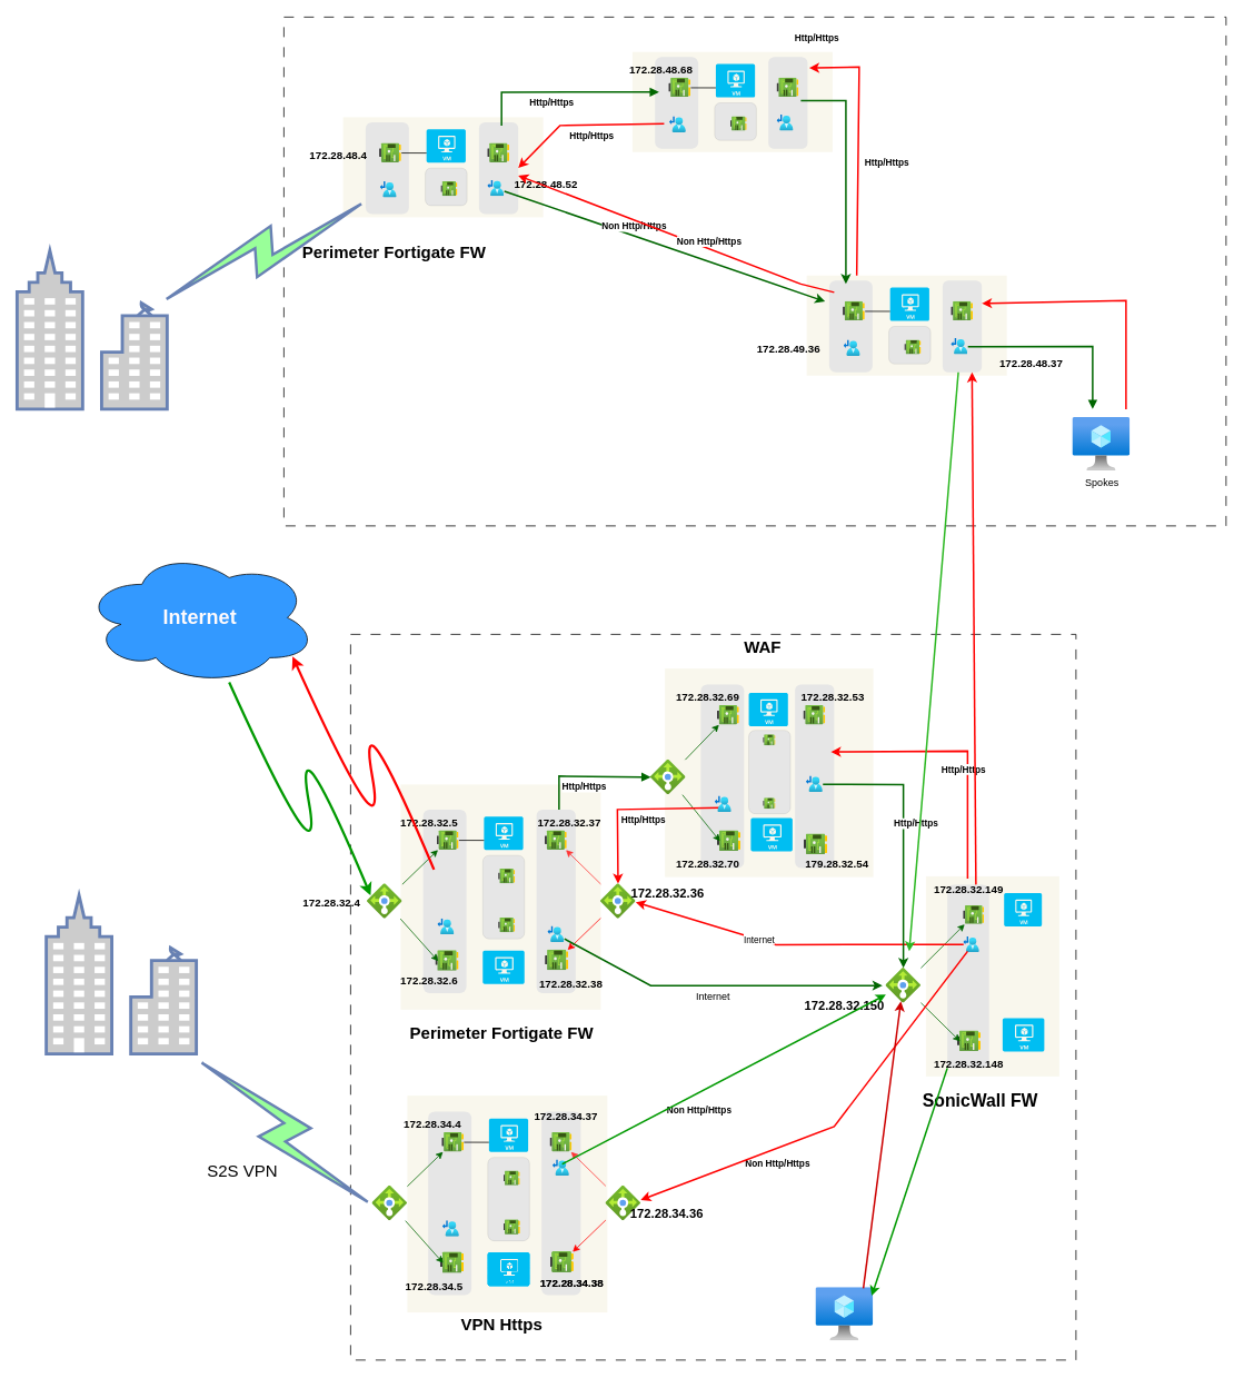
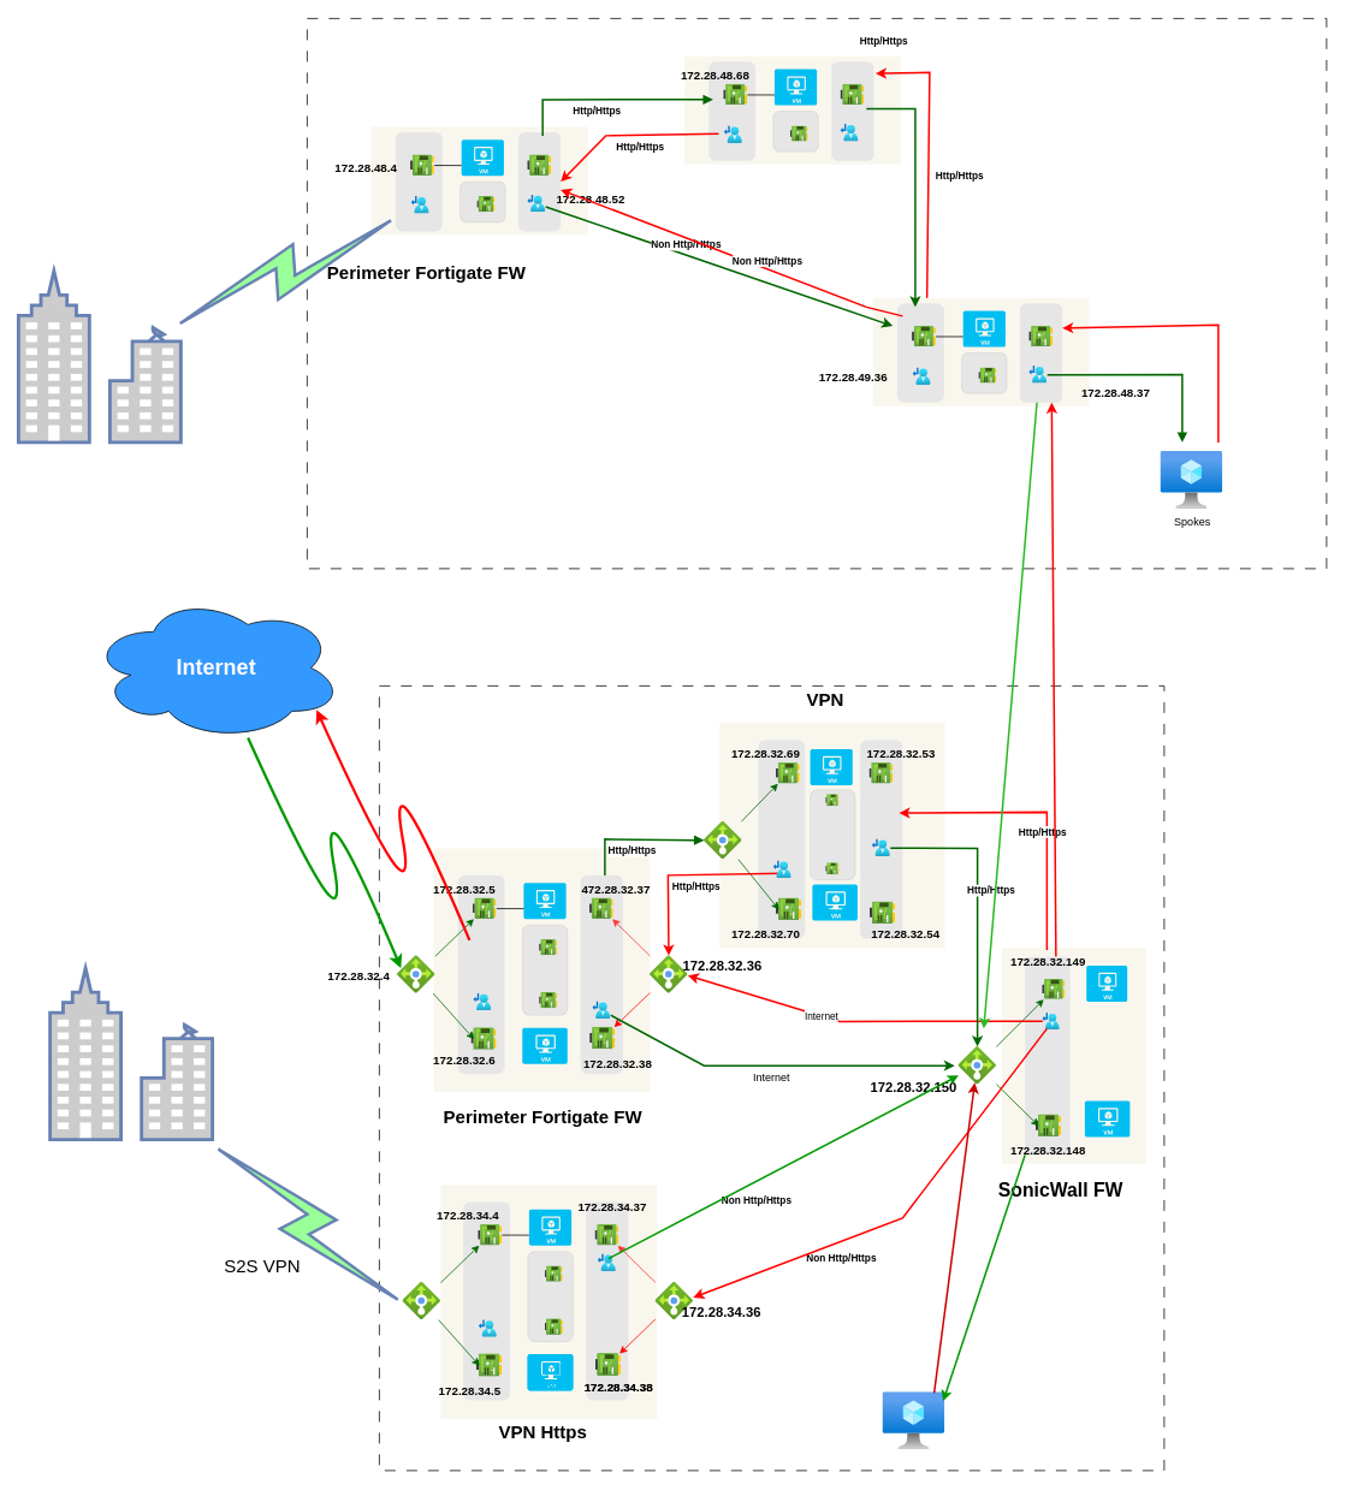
- <mxCell id="163" value="&lt;font color=&quot;#000000&quot; style=&quot;font-size: 20px;&quot;&gt;&lt;span style=&quot;font-size: 20px;&quot;&gt;WAF&lt;/span&gt;&lt;/font&gt;" style="text;html=1;align=center;verticalAlign=middle;resizable=0;points=[];autosize=1;strokeColor=none;fillColor=none;fontSize=20;fontColor=#FFFAFB;fontStyle=1" parent="1" vertex="1"><mxGeometry x="879" y="754" width="70" height="40" as="geometry" /></mxCell>
+ <mxCell id="163" value="&lt;font color=&quot;#000000&quot; style=&quot;font-size: 20px;&quot;&gt;&lt;span style=&quot;font-size: 20px;&quot;&gt;VPN&lt;/span&gt;&lt;/font&gt;" style="text;html=1;align=center;verticalAlign=middle;resizable=0;points=[];autosize=1;strokeColor=none;fillColor=none;fontSize=20;fontColor=#FFFAFB;fontStyle=1" parent="1" vertex="1"><mxGeometry x="879" y="754" width="70" height="40" as="geometry" /></mxCell>
- <mxCell id="49" value="172.28.32.37" style="text;html=1;align=center;verticalAlign=middle;resizable=0;points=[];autosize=1;strokeColor=none;fillColor=none;fontStyle=1;fontSize=13;" parent="34" vertex="1"><mxGeometry x="81.98" y="-10" width="100" height="30" as="geometry" /></mxCell>
+ <mxCell id="49" value="472.28.32.37" style="text;html=1;align=center;verticalAlign=middle;resizable=0;points=[];autosize=1;strokeColor=none;fillColor=none;fontStyle=1;fontSize=13;" parent="34" vertex="1"><mxGeometry x="81.98" y="-10" width="100" height="30" as="geometry" /></mxCell>
- <mxCell id="71" value="179.28.32.54" style="text;html=1;align=center;verticalAlign=middle;resizable=0;points=[];autosize=1;strokeColor=none;fillColor=none;fontStyle=1;fontSize=13;" parent="60" vertex="1"><mxGeometry x="93.02" y="190" width="100" height="30" as="geometry" /></mxCell>
+ <mxCell id="71" value="172.28.32.54" style="text;html=1;align=center;verticalAlign=middle;resizable=0;points=[];autosize=1;strokeColor=none;fillColor=none;fontStyle=1;fontSize=13;" parent="60" vertex="1"><mxGeometry x="93.02" y="190" width="100" height="30" as="geometry" /></mxCell>
